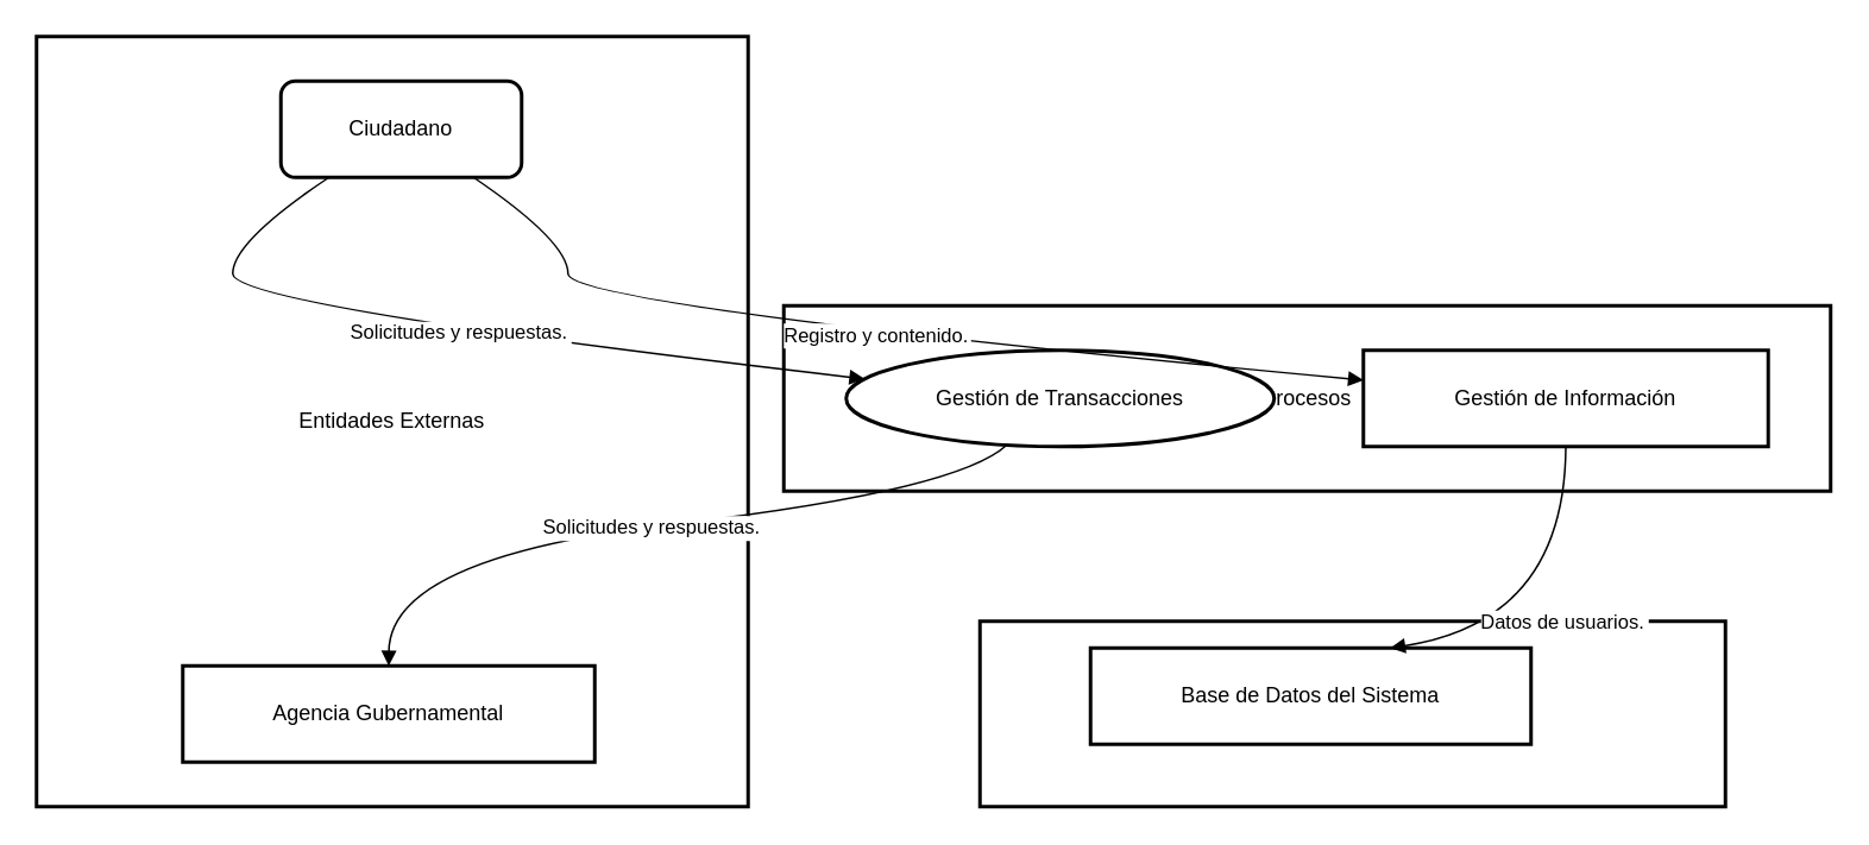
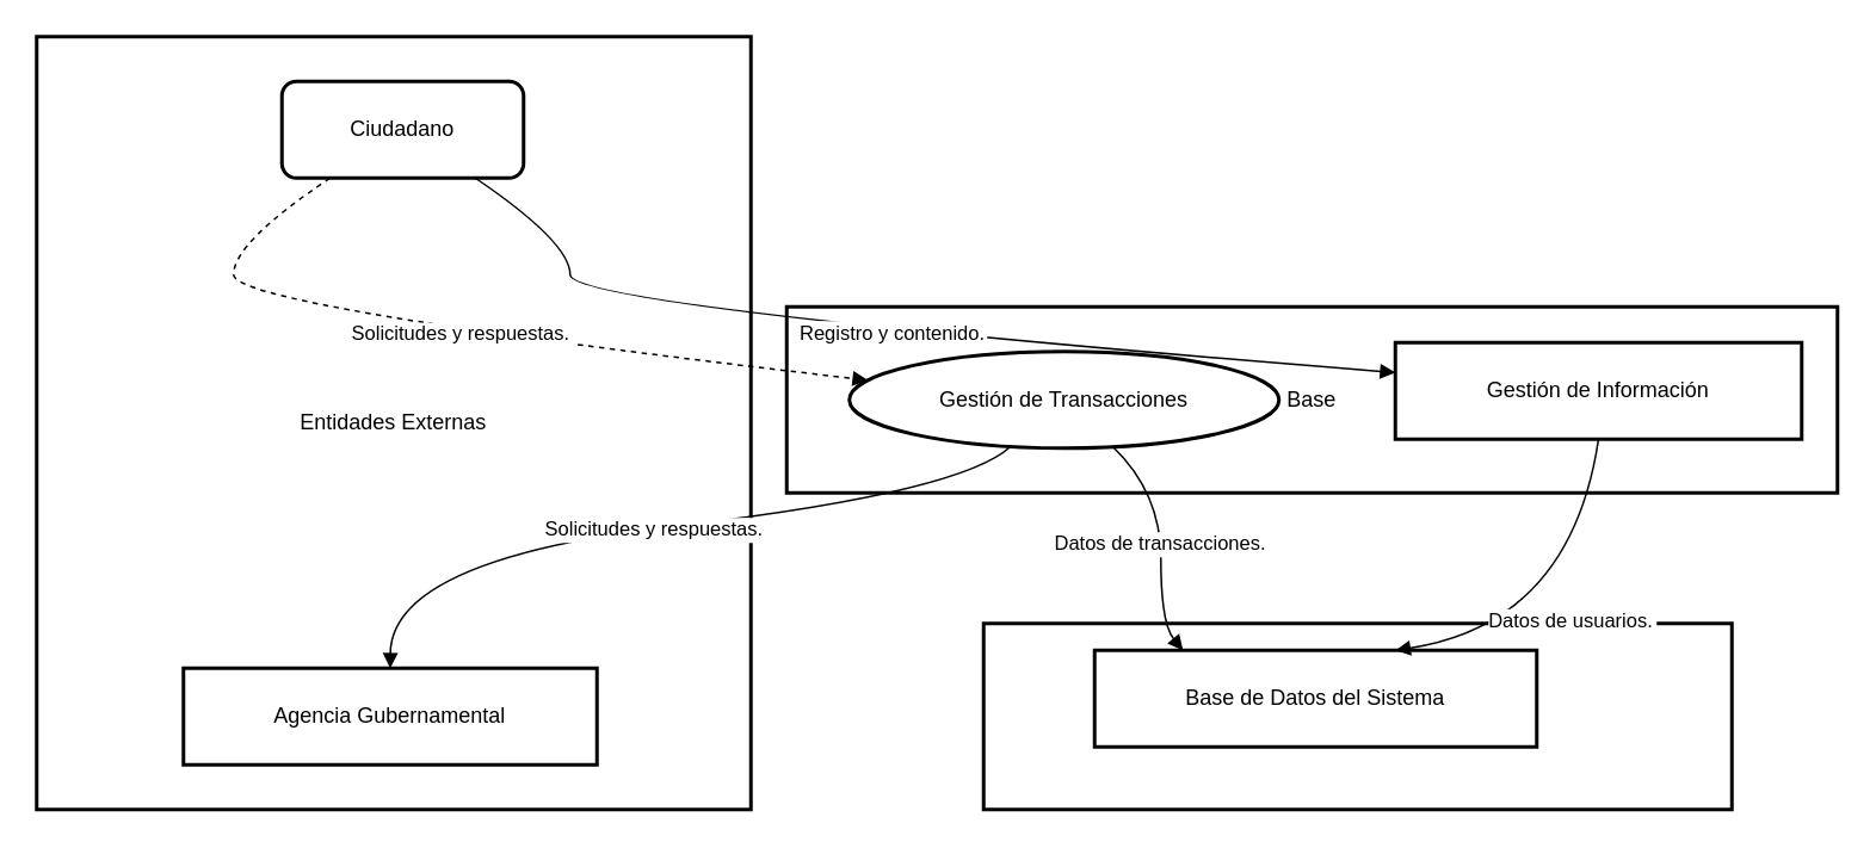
- <mxCell id="11" value="Solicitudes y respuestas." style="curved=1;startArrow=none;endArrow=block;exitX=0.2;exitY=1;entryX=0;entryY=0.26;" edge="1" parent="1" source="7" target="6"><mxGeometry relative="1" as="geometry"><Array as="points"><mxPoint x="130" y="135" /><mxPoint x="130" y="171" /></Array></mxGeometry></mxCell>
+ <mxCell id="11" value="Solicitudes y respuestas." style="curved=1;startArrow=none;endArrow=block;exitX=0.2;exitY=1;entryX=0;entryY=0.26;dashed=1;" edge="1" parent="1" source="7" target="6"><mxGeometry relative="1" as="geometry"><Array as="points"><mxPoint x="130" y="135" /><mxPoint x="130" y="171" /></Array></mxGeometry></mxCell>
- <mxCell id="4" value="Procesos" style="whiteSpace=wrap;strokeWidth=2;" vertex="1" parent="1"><mxGeometry x="439" y="171" width="587" height="104" as="geometry" /></mxCell>
+ <mxCell id="4" value="Base" style="whiteSpace=wrap;strokeWidth=2;" vertex="1" parent="1"><mxGeometry x="439" y="171" width="587" height="104" as="geometry" /></mxCell>
- <mxCell id="5" value="Gestión de Información" style="whiteSpace=wrap;strokeWidth=2;" vertex="1" parent="1"><mxGeometry x="764" y="196" width="227" height="54" as="geometry" /></mxCell>
+ <mxCell id="5" value="Gestión de Información" style="whiteSpace=wrap;strokeWidth=2;" vertex="1" parent="1"><mxGeometry x="779" y="191" width="227" height="54" as="geometry" /></mxCell>
+ <mxCell id="14" value="Datos de transacciones." style="curved=1;startArrow=none;endArrow=block;exitX=0.62;exitY=1.01;entryX=0.2;entryY=0;" edge="1" parent="1" source="6" target="9"><mxGeometry relative="1" as="geometry"><Array as="points"><mxPoint x="648" y="275" /><mxPoint x="648" y="348" /></Array></mxGeometry></mxCell>
